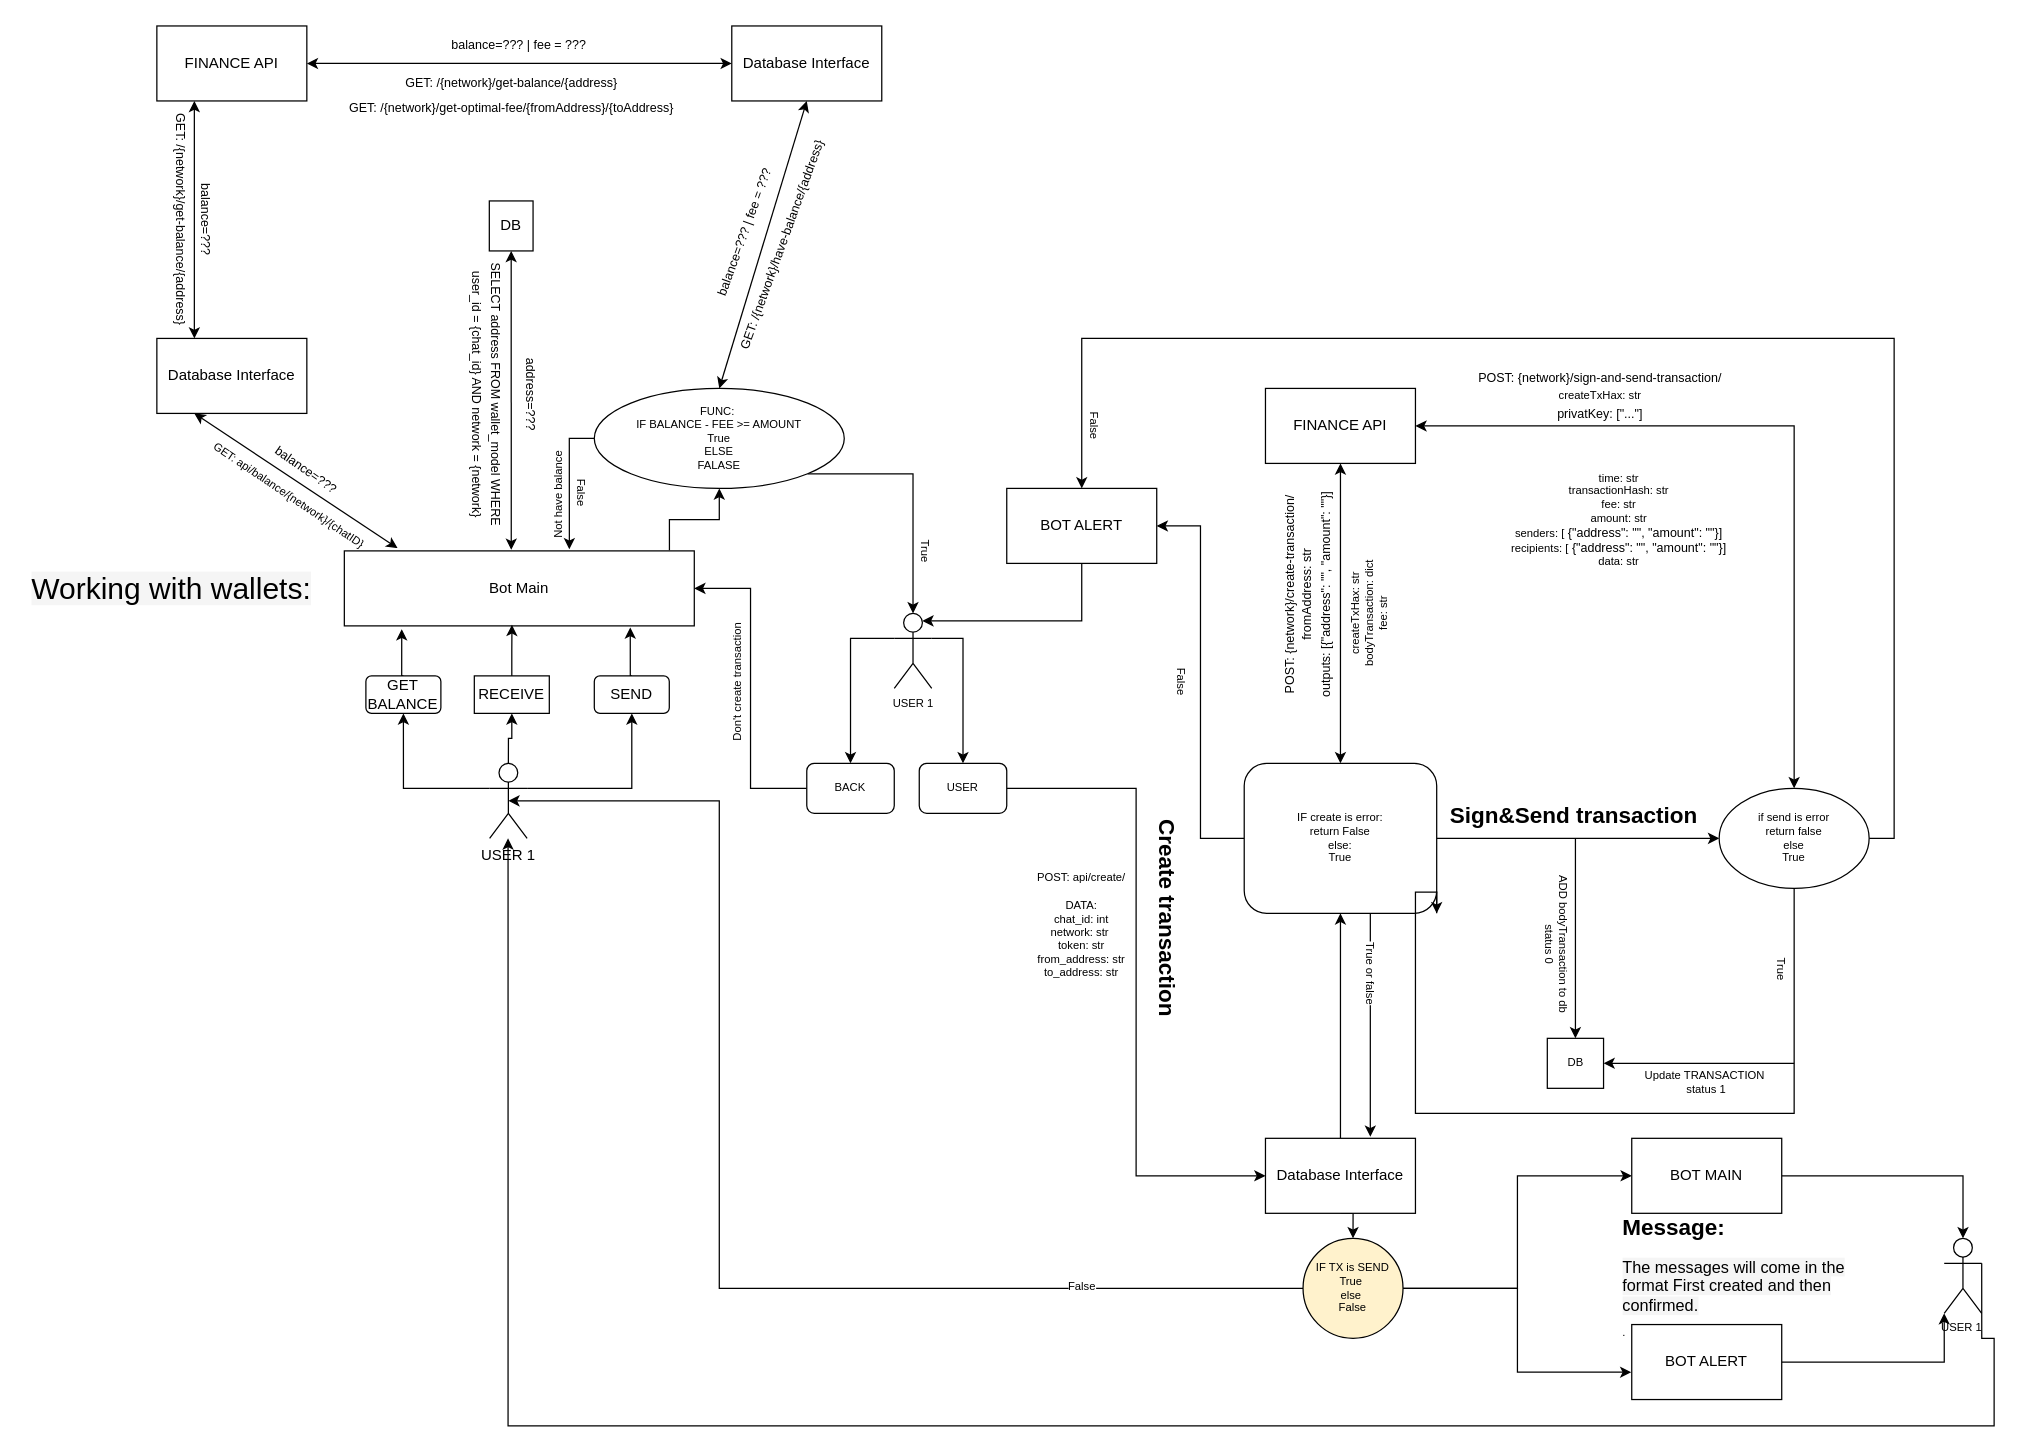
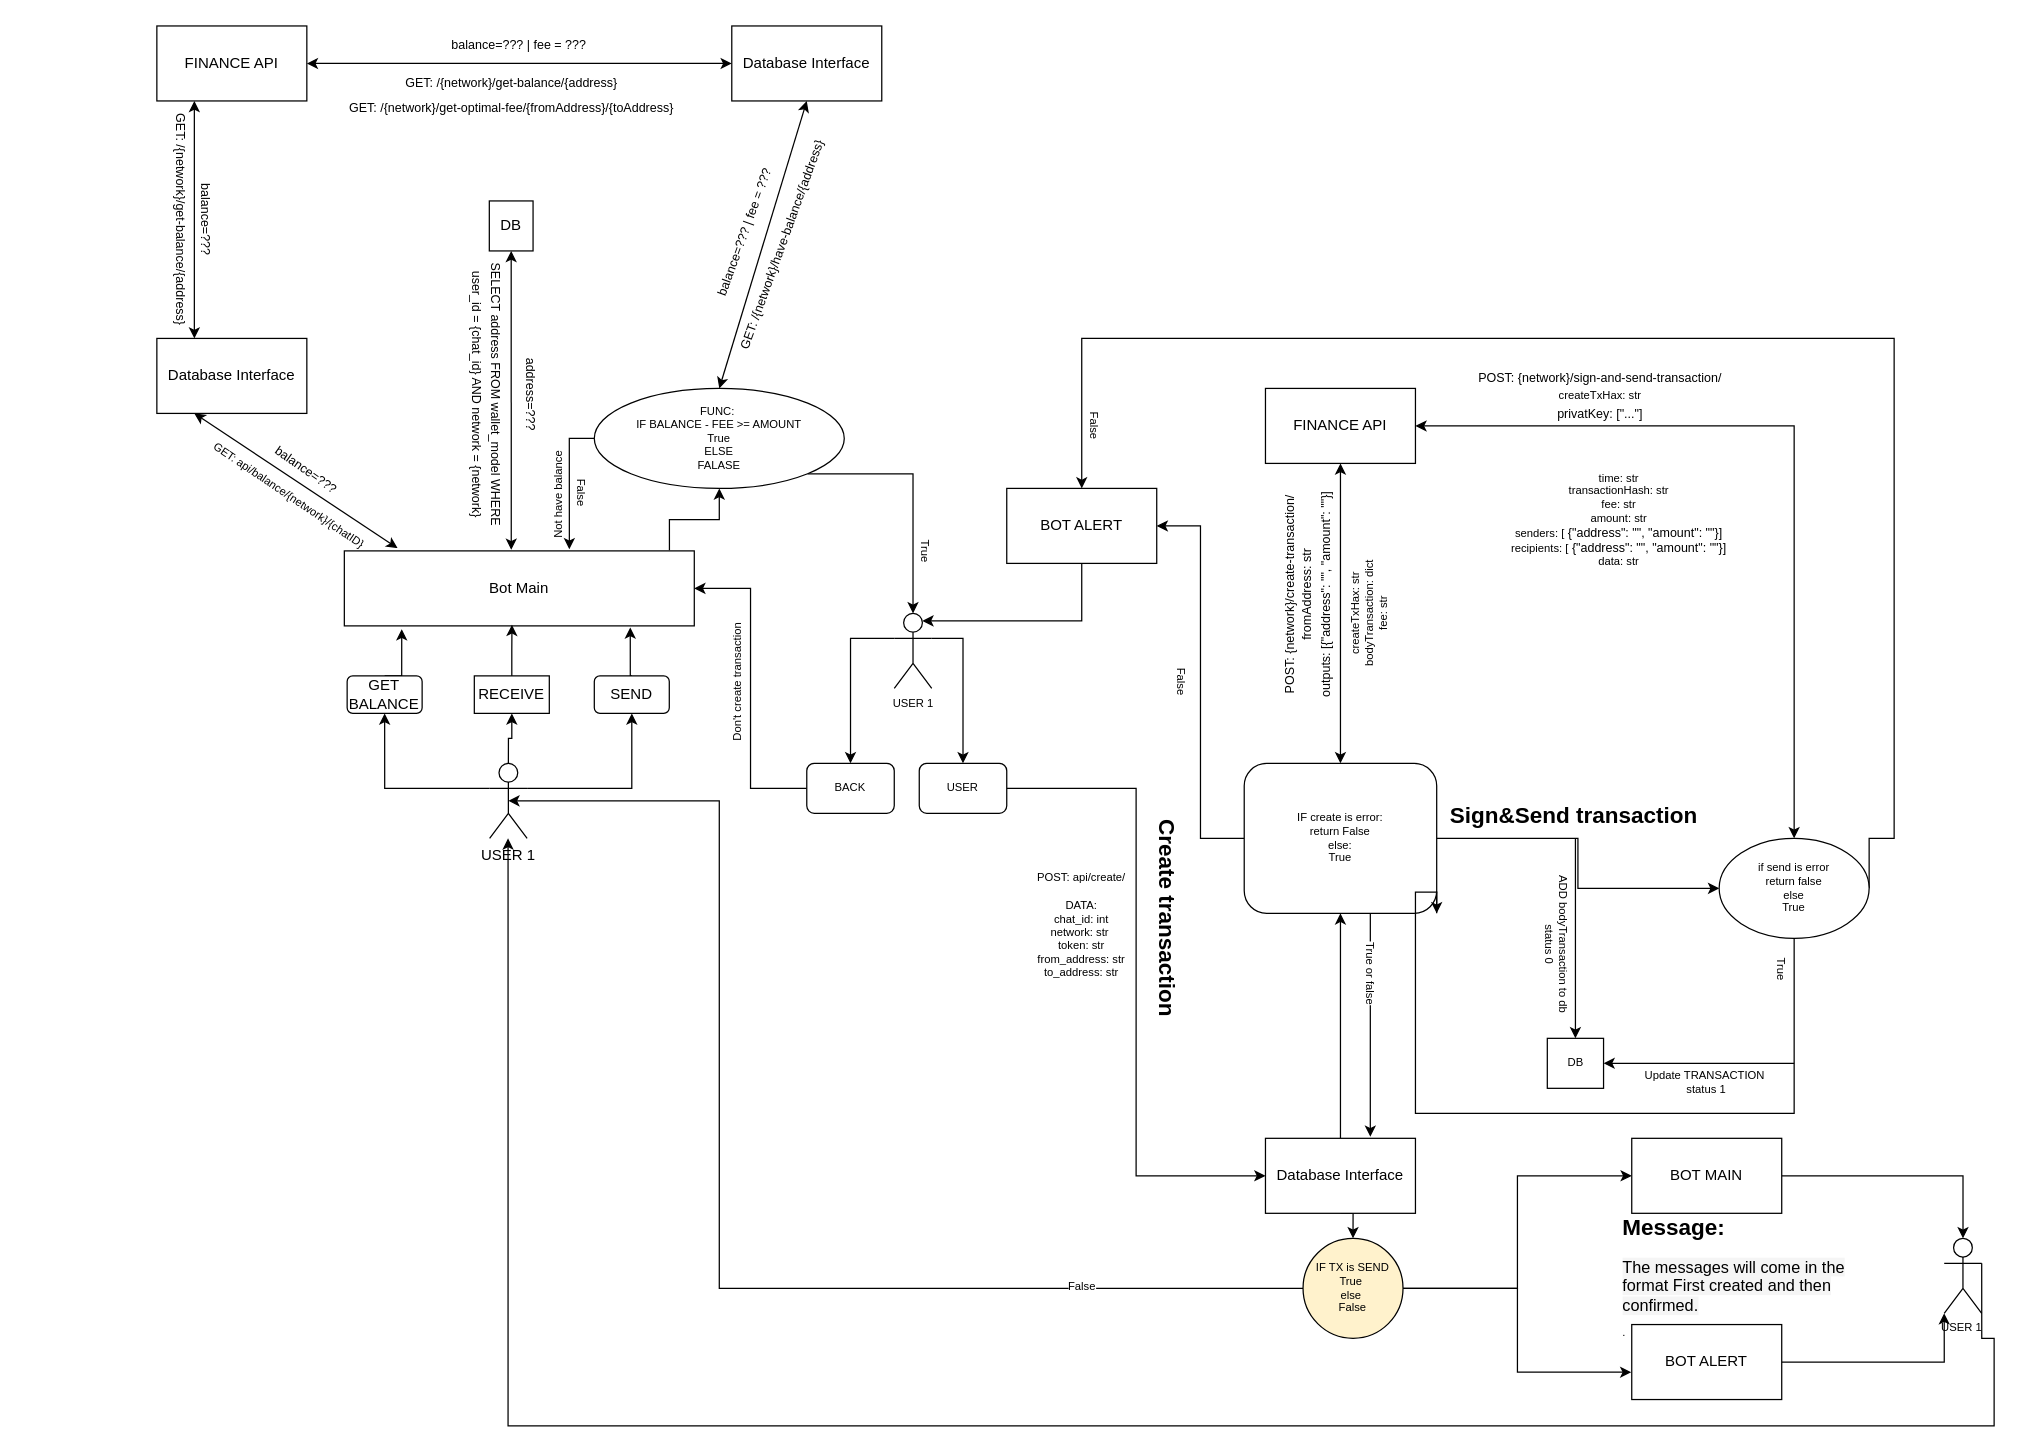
- <mxCell id="52" value="&lt;h1&gt;&lt;span style=&quot;font-family: Arial, Helvetica, sans-serif; font-size: 24px; font-weight: 400; background-color: rgba(0, 0, 0, 0.04);&quot;&gt;Working with wallets:&lt;/span&gt;&lt;/h1&gt;" style="text;html=1;strokeColor=none;fillColor=none;spacing=5;spacingTop=-20;whiteSpace=wrap;overflow=hidden;rounded=0;fontSize=9;" vertex="1" parent="1"><mxGeometry x="20" y="455" width="235" height="30" as="geometry" /></mxCell>
- <mxCell id="11" value="GET BALANCE" style="rounded=1;whiteSpace=wrap;html=1;" vertex="1" parent="1"><mxGeometry x="292.25" y="540" width="60" height="30" as="geometry" /></mxCell>
+ <mxCell id="11" value="GET BALANCE" style="rounded=1;whiteSpace=wrap;html=1;" vertex="1" parent="1"><mxGeometry x="277.25" y="540" width="60" height="30" as="geometry" /></mxCell>
- <mxCell id="70" value="if send is error&lt;br&gt;return false&lt;br&gt;else&lt;br&gt;True" style="ellipse;whiteSpace=wrap;html=1;fontSize=9;fontColor=#000000;" vertex="1" parent="1"><mxGeometry x="1375" y="630" width="120" height="80" as="geometry" /></mxCell>
+ <mxCell id="70" value="if send is error&lt;br&gt;return false&lt;br&gt;else&lt;br&gt;True" style="ellipse;whiteSpace=wrap;html=1;fontSize=9;fontColor=#000000;" vertex="1" parent="1"><mxGeometry x="1375" y="670" width="120" height="80" as="geometry" /></mxCell>
